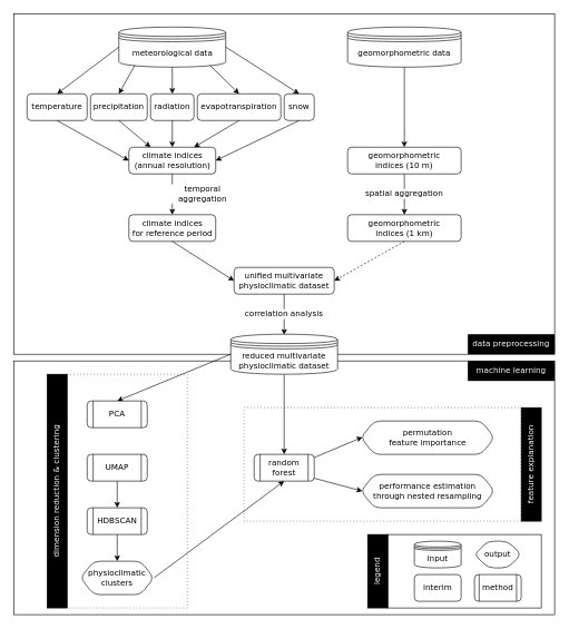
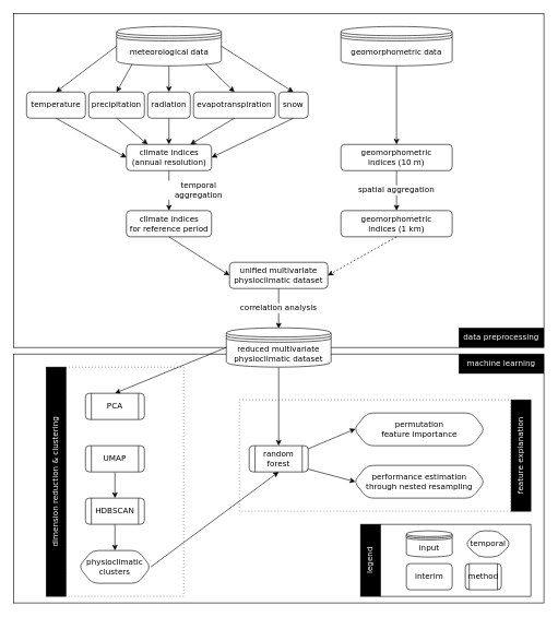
- <mxCell id="53" value="&lt;div&gt;output&lt;/div&gt;" style="shape=hexagon;perimeter=hexagonPerimeter2;whiteSpace=wrap;html=1;fixedSize=1;rounded=1;glass=0;sketch=0;fontFamily=DejaVu Sans;fontSource=https%3A%2F%2Ffonts.googleapis.com%2Fcss%3Ffamily%3DDejaVu%2BSans;" vertex="1" parent="1"><mxGeometry x="710" y="810" width="70" height="40" as="geometry" /></mxCell>
+ <mxCell id="53" value="&lt;div&gt;temporal&lt;/div&gt;" style="shape=hexagon;perimeter=hexagonPerimeter2;whiteSpace=wrap;html=1;fixedSize=1;rounded=1;glass=0;sketch=0;fontFamily=DejaVu Sans;fontSource=https%3A%2F%2Ffonts.googleapis.com%2Fcss%3Ffamily%3DDejaVu%2BSans;" vertex="1" parent="1"><mxGeometry x="710" y="810" width="70" height="40" as="geometry" /></mxCell>
- <mxCell id="52" value="method" style="shape=process;whiteSpace=wrap;html=1;backgroundOutline=1;rounded=1;glass=0;sketch=0;fontFamily=DejaVu Sans;fontSource=https%3A%2F%2Ffonts.googleapis.com%2Fcss%3Ffamily%3DDejaVu%2BSans;" vertex="1" parent="1"><mxGeometry x="710" y="860" width="70" height="40" as="geometry" /></mxCell>
+ <mxCell id="52" value="method" style="shape=process;whiteSpace=wrap;html=1;backgroundOutline=1;rounded=1;glass=0;sketch=0;fontFamily=DejaVu Sans;fontSource=https%3A%2F%2Ffonts.googleapis.com%2Fcss%3Ffamily%3DDejaVu%2BSans;" vertex="1" parent="1"><mxGeometry x="710" y="860" width="55" height="40" as="geometry" /></mxCell>
